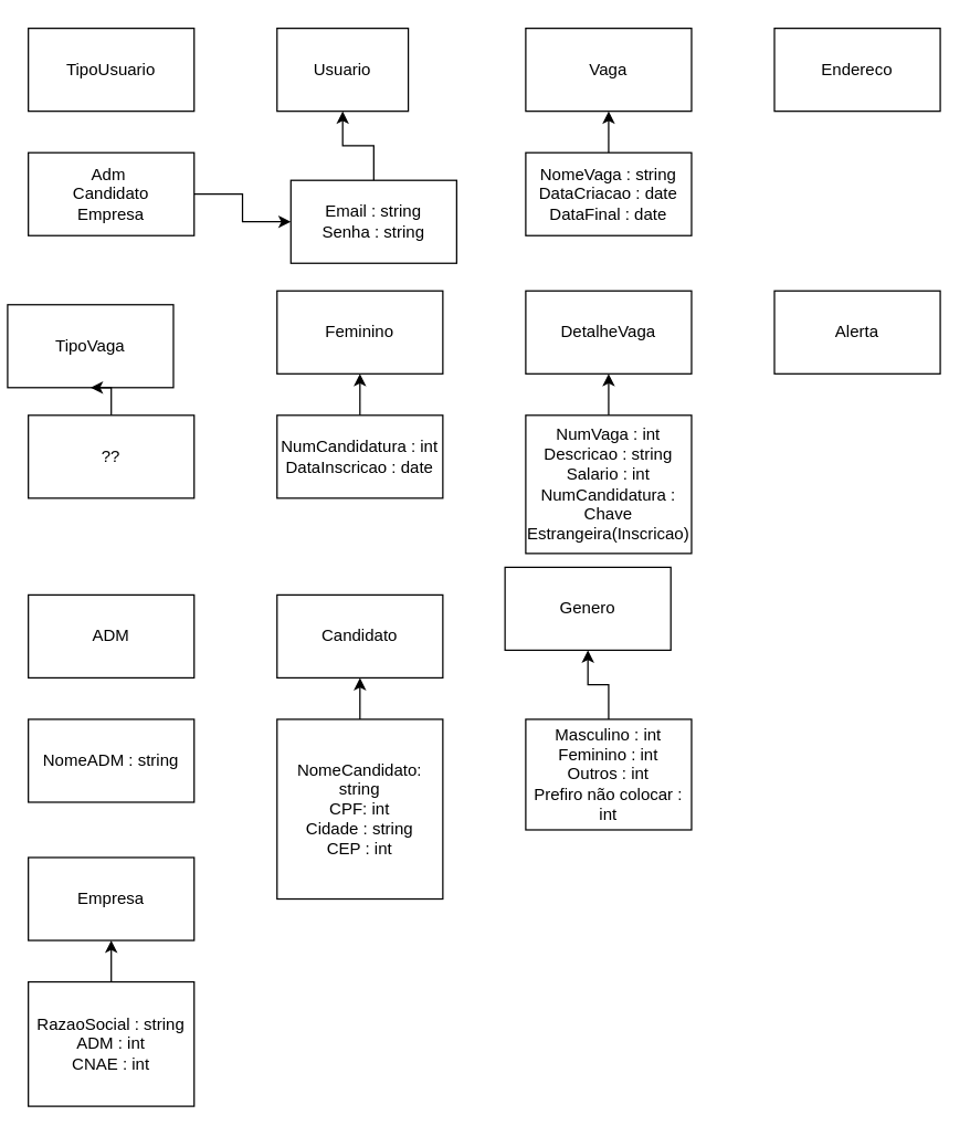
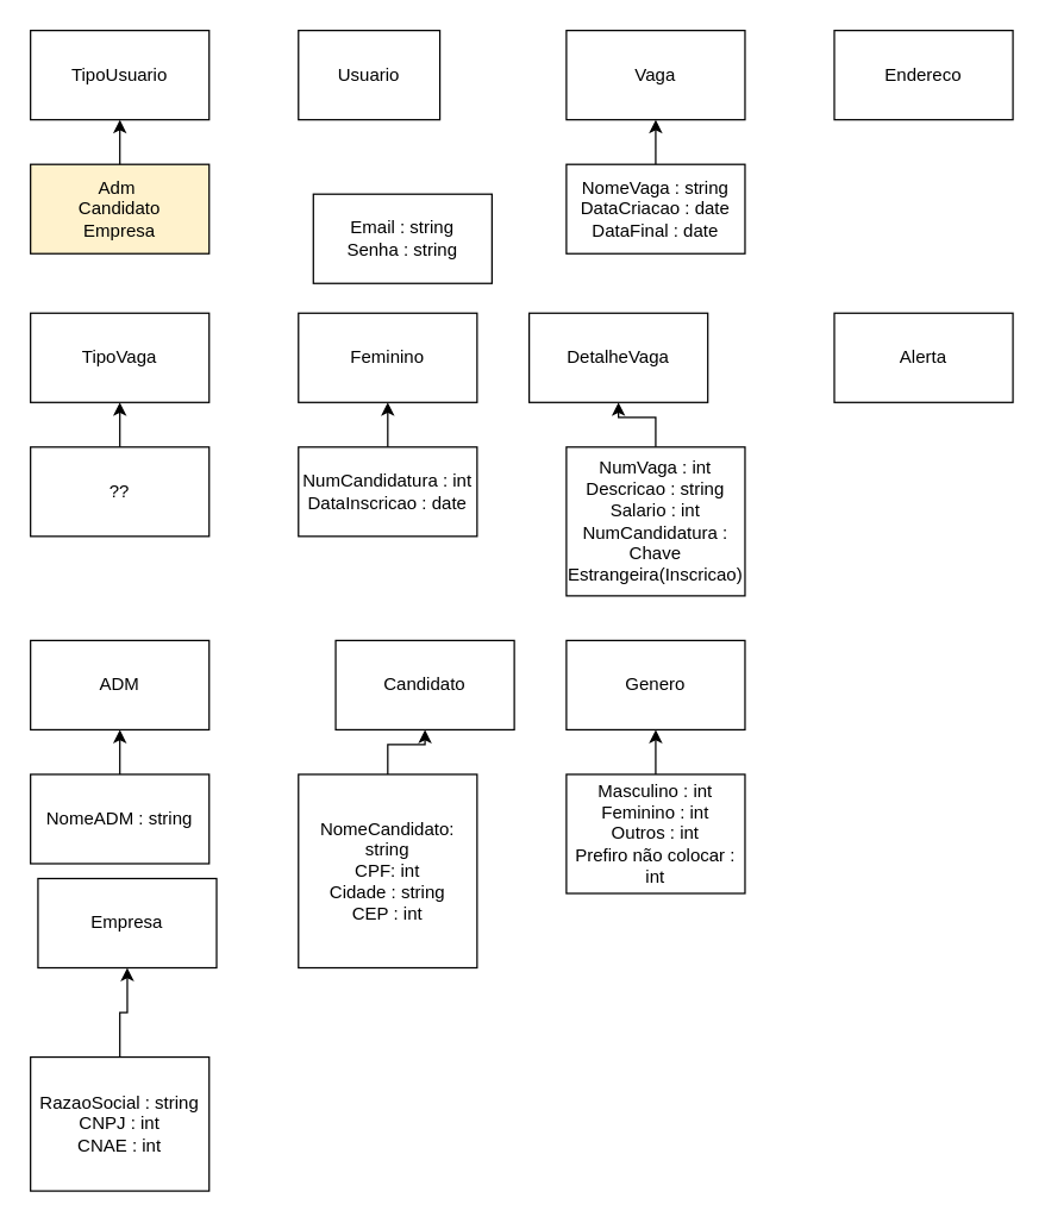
- <mxCell id="12" value="" style="edgeStyle=orthogonalEdgeStyle;rounded=0;orthogonalLoop=1;jettySize=auto;html=1;" parent="1" source="13" target="2" edge="1"><mxGeometry relative="1" as="geometry" /></mxCell>
- <mxCell id="11" value="Adm&amp;nbsp;&lt;br&gt;Candidato&lt;br&gt;Empresa" style="rounded=0;whiteSpace=wrap;html=1;" parent="1" vertex="1"><mxGeometry x="20" y="110" width="120" height="60" as="geometry" /></mxCell>
+ <mxCell id="11" value="Adm&amp;nbsp;&lt;br&gt;Candidato&lt;br&gt;Empresa" style="rounded=0;whiteSpace=wrap;html=1;fillColor=#fff2cc;" parent="1" vertex="1"><mxGeometry x="20" y="110" width="120" height="60" as="geometry" /></mxCell>
- <mxCell id="10" value="" style="edgeStyle=orthogonalEdgeStyle;rounded=0;orthogonalLoop=1;jettySize=auto;html=1;" parent="1" source="11" target="13" edge="1"><mxGeometry relative="1" as="geometry" /></mxCell>
+ <mxCell id="10" value="" style="edgeStyle=orthogonalEdgeStyle;rounded=0;orthogonalLoop=1;jettySize=auto;html=1;" parent="1" source="11" target="3" edge="1"><mxGeometry relative="1" as="geometry" /></mxCell>
- <mxCell id="27" value="DetalheVaga" style="rounded=0;whiteSpace=wrap;html=1;" parent="1" vertex="1"><mxGeometry x="380" y="210" width="120" height="60" as="geometry" /></mxCell>
+ <mxCell id="27" value="DetalheVaga" style="rounded=0;whiteSpace=wrap;html=1;" parent="1" vertex="1"><mxGeometry x="355" y="210" width="120" height="60" as="geometry" /></mxCell>
- <mxCell id="6" value="TipoVaga" style="rounded=0;whiteSpace=wrap;html=1;" parent="1" vertex="1"><mxGeometry x="5" y="220" width="120" height="60" as="geometry" /></mxCell>
+ <mxCell id="6" value="TipoVaga" style="rounded=0;whiteSpace=wrap;html=1;" parent="1" vertex="1"><mxGeometry x="20" y="210" width="120" height="60" as="geometry" /></mxCell>
- <mxCell id="31" value="Genero" style="rounded=0;whiteSpace=wrap;html=1;" vertex="1" parent="1"><mxGeometry x="365" y="410" width="120" height="60" as="geometry" /></mxCell>
+ <mxCell id="31" value="Genero" style="rounded=0;whiteSpace=wrap;html=1;" vertex="1" parent="1"><mxGeometry x="380" y="430" width="120" height="60" as="geometry" /></mxCell>
- <mxCell id="9" value="Candidato" style="rounded=0;whiteSpace=wrap;html=1;" parent="1" vertex="1"><mxGeometry x="200" y="430" width="120" height="60" as="geometry" /></mxCell>
+ <mxCell id="9" value="Candidato" style="rounded=0;whiteSpace=wrap;html=1;" parent="1" vertex="1"><mxGeometry x="225" y="430" width="120" height="60" as="geometry" /></mxCell>
+ <mxCell id="21" value="" style="edgeStyle=orthogonalEdgeStyle;rounded=0;orthogonalLoop=1;jettySize=auto;html=1;" parent="1" source="22" target="8" edge="1"><mxGeometry relative="1" as="geometry" /></mxCell>
- <mxCell id="7" value="Empresa" style="rounded=0;whiteSpace=wrap;html=1;" parent="1" vertex="1"><mxGeometry x="20" y="620" width="120" height="60" as="geometry" /></mxCell>
+ <mxCell id="7" value="Empresa" style="rounded=0;whiteSpace=wrap;html=1;" parent="1" vertex="1"><mxGeometry x="25" y="590" width="120" height="60" as="geometry" /></mxCell>
- <mxCell id="26" value="RazaoSocial : string&lt;br&gt;ADM : int&lt;br&gt;CNAE : int" style="rounded=0;whiteSpace=wrap;html=1;" parent="1" vertex="1"><mxGeometry x="20" y="710" width="120" height="90" as="geometry" /></mxCell>
+ <mxCell id="26" value="RazaoSocial : string&lt;br&gt;CNPJ : int&lt;br&gt;CNAE : int" style="rounded=0;whiteSpace=wrap;html=1;" parent="1" vertex="1"><mxGeometry x="20" y="710" width="120" height="90" as="geometry" /></mxCell>
